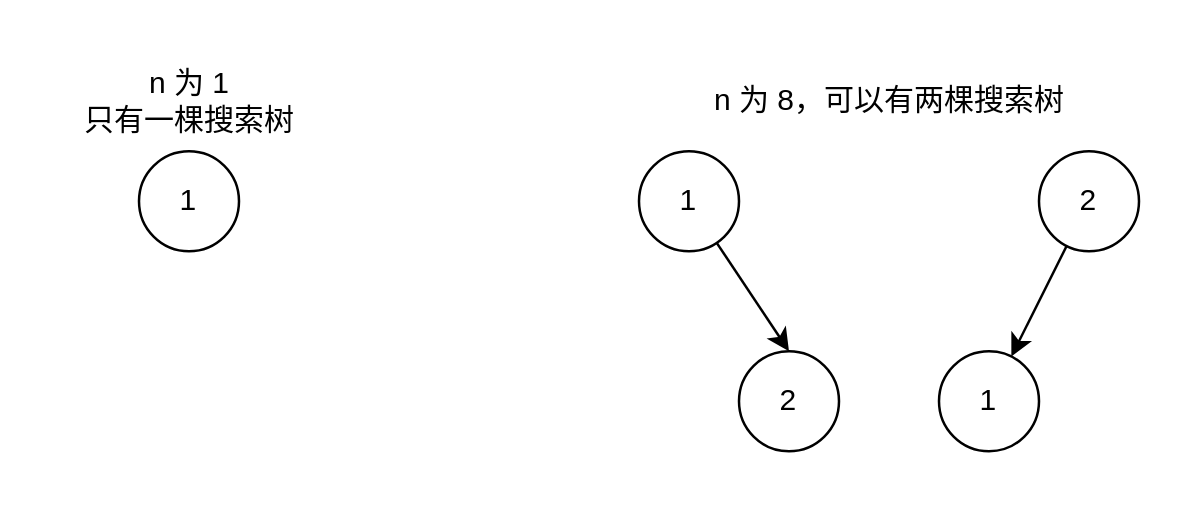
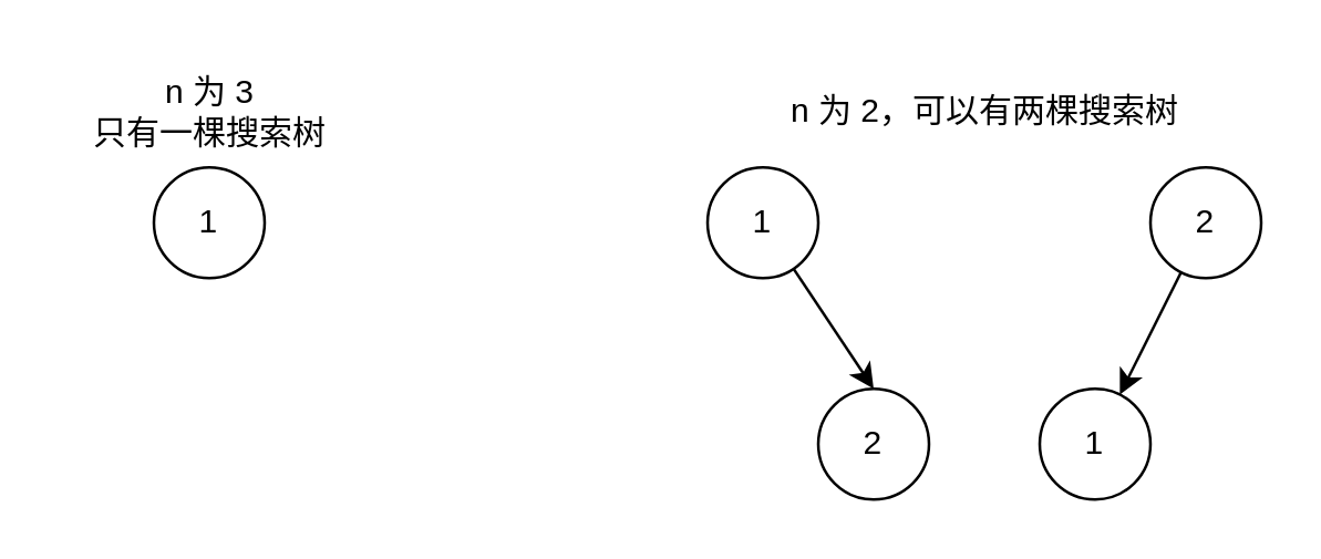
- <mxCell id="3" value="n 为 1&lt;div&gt;只有一棵搜索树&lt;/div&gt;" style="text;html=1;align=center;verticalAlign=middle;resizable=0;points=[];autosize=1;strokeColor=none;fillColor=none;" vertex="1" parent="1"><mxGeometry x="20" y="20" width="110" height="40" as="geometry" /></mxCell>
+ <mxCell id="3" value="n 为 3&lt;div&gt;只有一棵搜索树&lt;/div&gt;" style="text;html=1;align=center;verticalAlign=middle;resizable=0;points=[];autosize=1;strokeColor=none;fillColor=none;" vertex="1" parent="1"><mxGeometry x="20" y="20" width="110" height="40" as="geometry" /></mxCell>
- <mxCell id="10" value="n 为 8，可以有两棵搜索树" style="text;html=1;align=center;verticalAlign=middle;resizable=0;points=[];autosize=1;strokeColor=none;fillColor=none;" vertex="1" parent="1"><mxGeometry x="275" y="25" width="160" height="30" as="geometry" /></mxCell>
+ <mxCell id="10" value="n 为 2，可以有两棵搜索树" style="text;html=1;align=center;verticalAlign=middle;resizable=0;points=[];autosize=1;strokeColor=none;fillColor=none;" vertex="1" parent="1"><mxGeometry x="275" y="25" width="160" height="30" as="geometry" /></mxCell>
